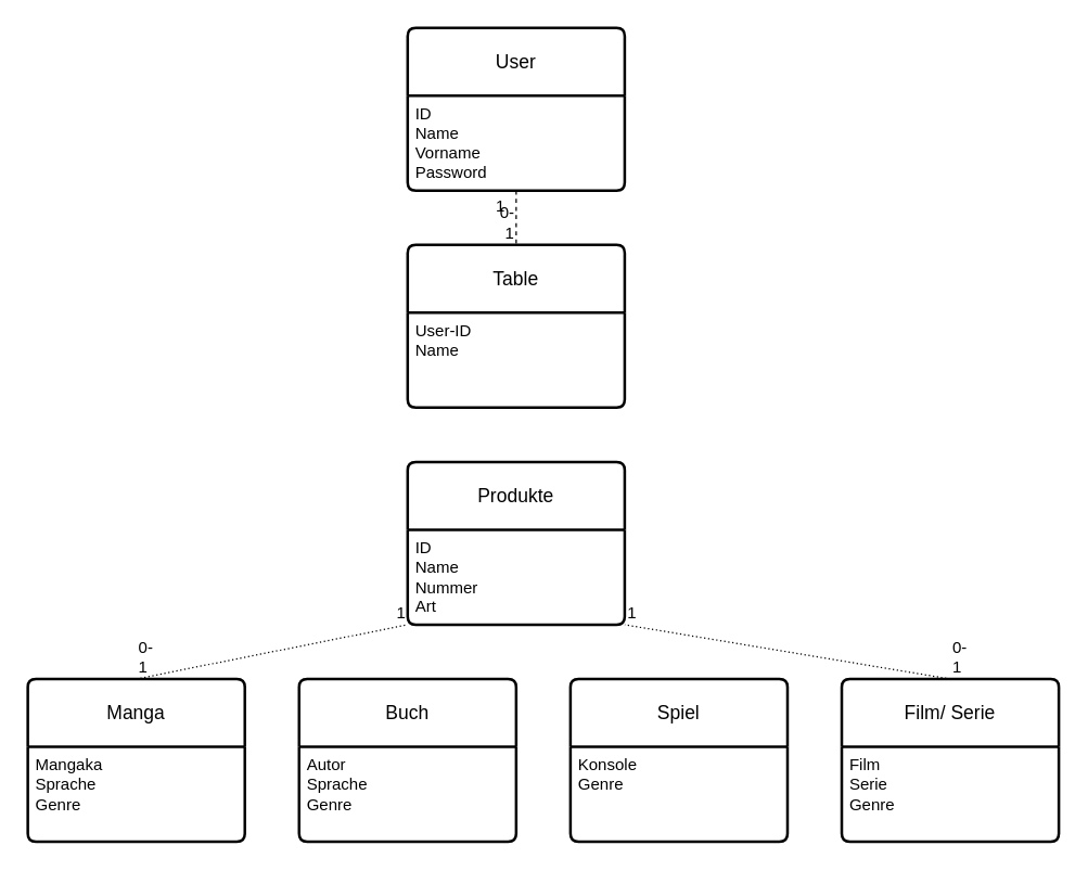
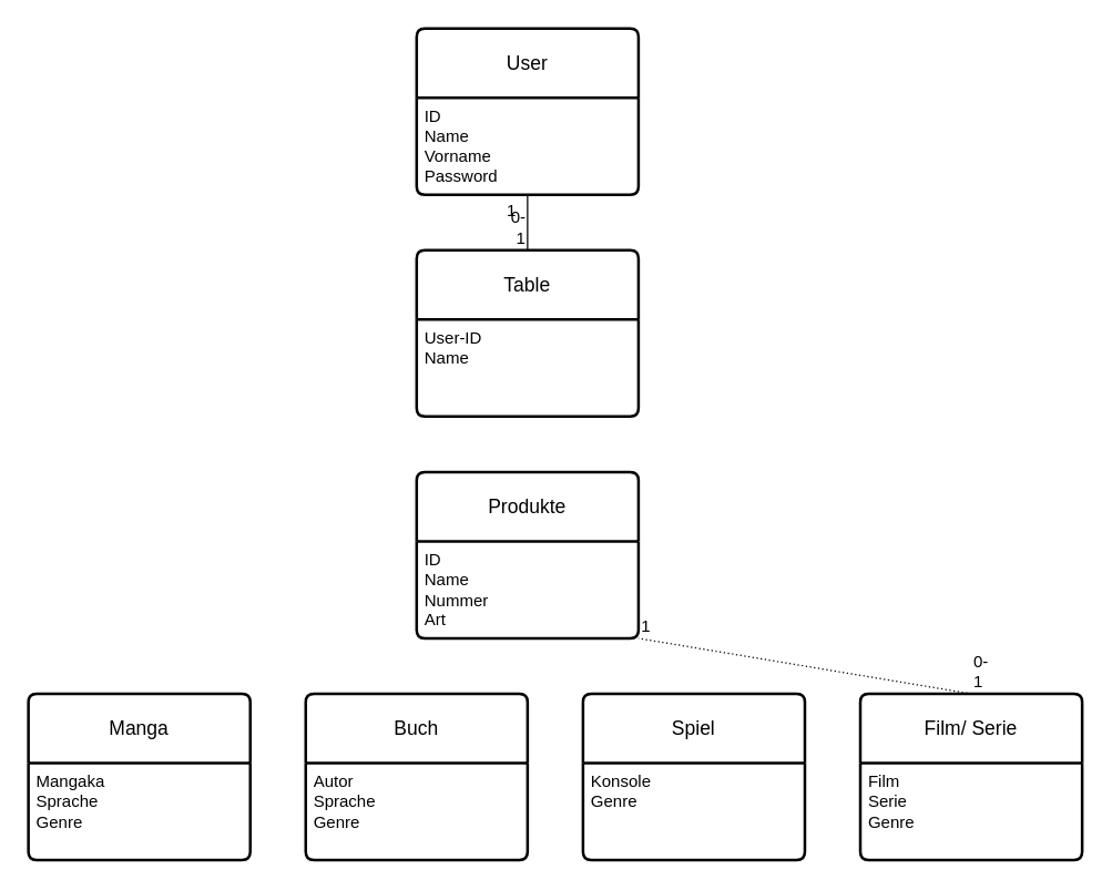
- <mxCell id="16" value="" style="endArrow=none;html=1;rounded=0;exitX=0.5;exitY=1;exitDx=0;exitDy=0;entryX=0.5;entryY=0;entryDx=0;entryDy=0;dashed=1;" edge="1" parent="1" source="3" target="4"><mxGeometry relative="1" as="geometry"><mxPoint x="280" y="210" as="sourcePoint" /><mxPoint x="440" y="210" as="targetPoint" /></mxGeometry></mxCell>
+ <mxCell id="16" value="" style="endArrow=none;html=1;rounded=0;exitX=0.5;exitY=1;exitDx=0;exitDy=0;entryX=0.5;entryY=0;entryDx=0;entryDy=0;" edge="1" parent="1" source="3" target="4"><mxGeometry relative="1" as="geometry"><mxPoint x="280" y="210" as="sourcePoint" /><mxPoint x="440" y="210" as="targetPoint" /></mxGeometry></mxCell>
- <mxCell id="19" value="" style="endArrow=none;html=1;rounded=0;dashed=1;dashPattern=1 2;exitX=0.5;exitY=0;exitDx=0;exitDy=0;entryX=0;entryY=1;entryDx=0;entryDy=0;" edge="1" parent="1" source="8" target="7"><mxGeometry relative="1" as="geometry"><mxPoint x="220" y="370" as="sourcePoint" /><mxPoint x="380" y="370" as="targetPoint" /></mxGeometry></mxCell>
- <mxCell id="20" value="0-1" style="resizable=0;html=1;whiteSpace=wrap;align=left;verticalAlign=bottom;" connectable="0" vertex="1" parent="19"><mxGeometry x="-1" relative="1" as="geometry" /></mxCell>
- <mxCell id="21" value="1" style="resizable=0;html=1;whiteSpace=wrap;align=right;verticalAlign=bottom;" connectable="0" vertex="1" parent="19"><mxGeometry x="1" relative="1" as="geometry" /></mxCell>
